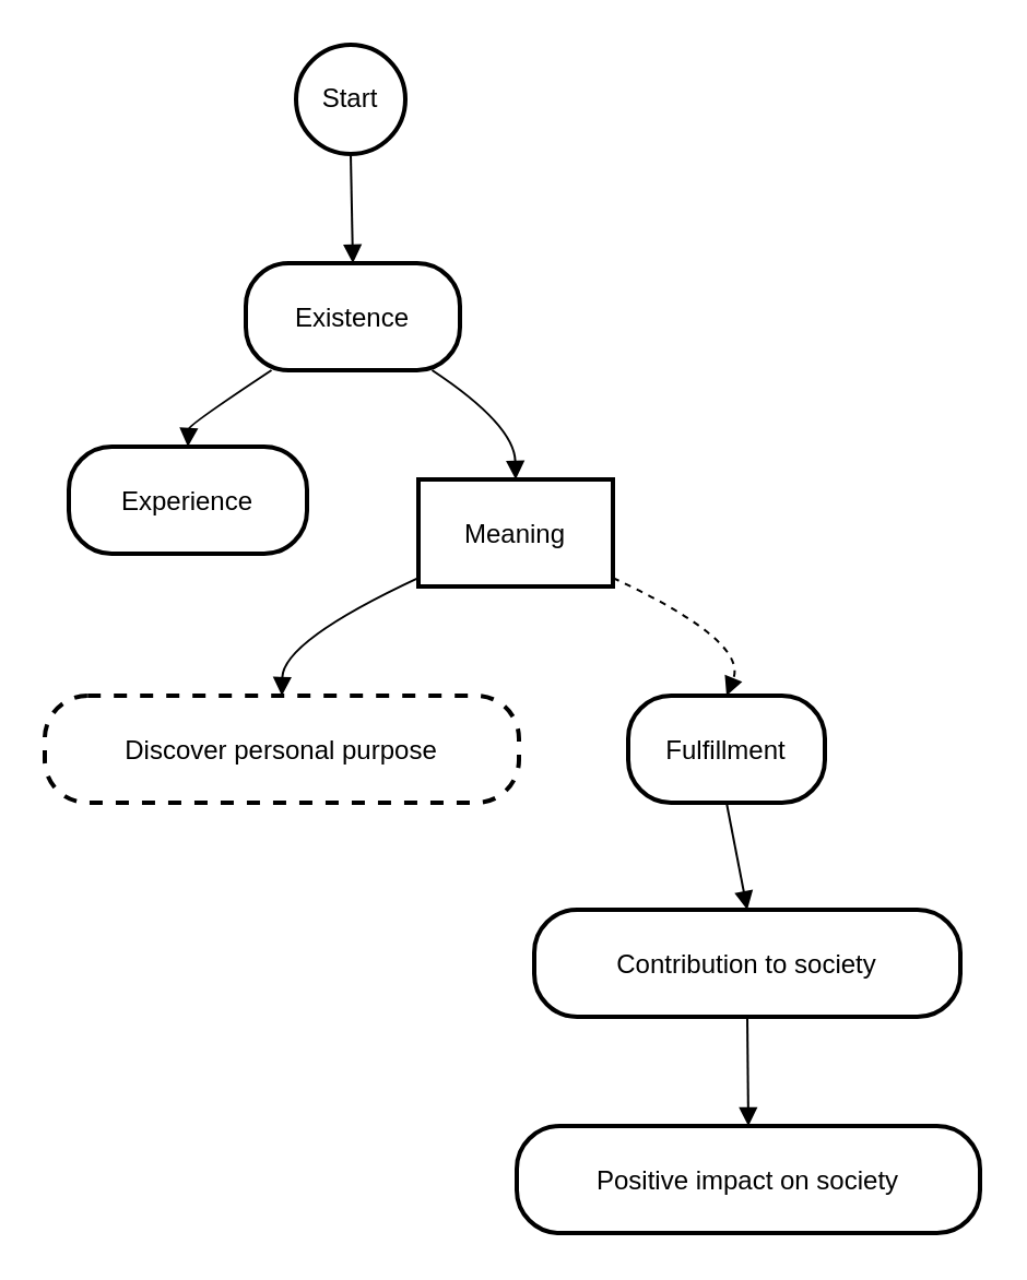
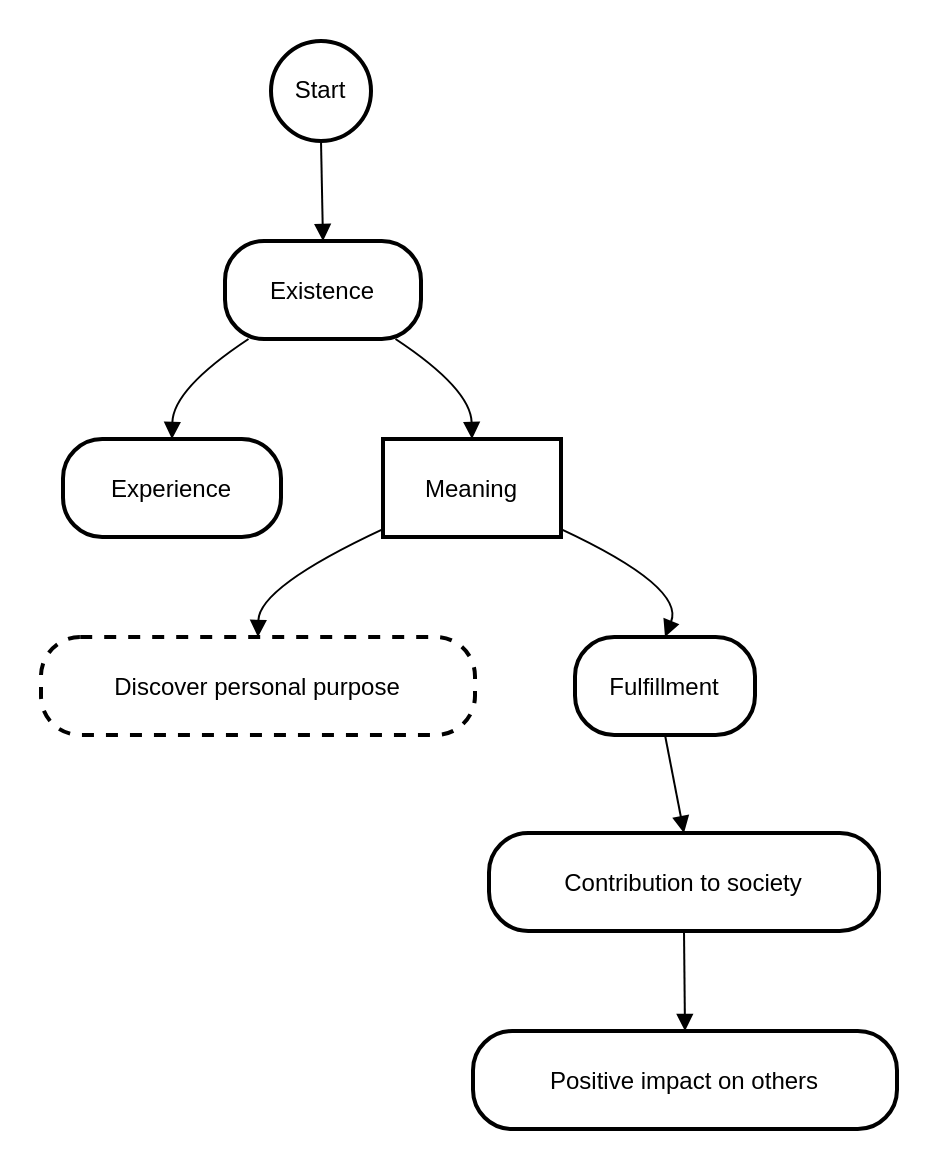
- <mxCell id="4" value="Experience" style="rounded=1;arcSize=40;strokeWidth=2" vertex="1" parent="1"><mxGeometry x="31" y="204" width="109" height="49" as="geometry" /></mxCell>
+ <mxCell id="4" value="Experience" style="rounded=1;arcSize=40;strokeWidth=2" vertex="1" parent="1"><mxGeometry x="31" y="219" width="109" height="49" as="geometry" /></mxCell>
- <mxCell id="14" value="" style="curved=1;startArrow=none;endArrow=block;exitX=1;exitY=0.92;entryX=0.5;entryY=-0.01;dashed=1;" edge="1" parent="1" source="5" target="7"><mxGeometry relative="1" as="geometry"><Array as="points"><mxPoint x="342" y="293" /></Array></mxGeometry></mxCell>
+ <mxCell id="14" value="" style="curved=1;startArrow=none;endArrow=block;exitX=1;exitY=0.92;entryX=0.5;entryY=-0.01;" edge="1" parent="1" source="5" target="7"><mxGeometry relative="1" as="geometry"><Array as="points"><mxPoint x="342" y="293" /></Array></mxGeometry></mxCell>
- <mxCell id="9" value="Positive impact on society" style="rounded=1;arcSize=40;strokeWidth=2" vertex="1" parent="1"><mxGeometry x="236" y="515" width="212" height="49" as="geometry" /></mxCell>
+ <mxCell id="9" value="Positive impact on others" style="rounded=1;arcSize=40;strokeWidth=2" vertex="1" parent="1"><mxGeometry x="236" y="515" width="212" height="49" as="geometry" /></mxCell>
